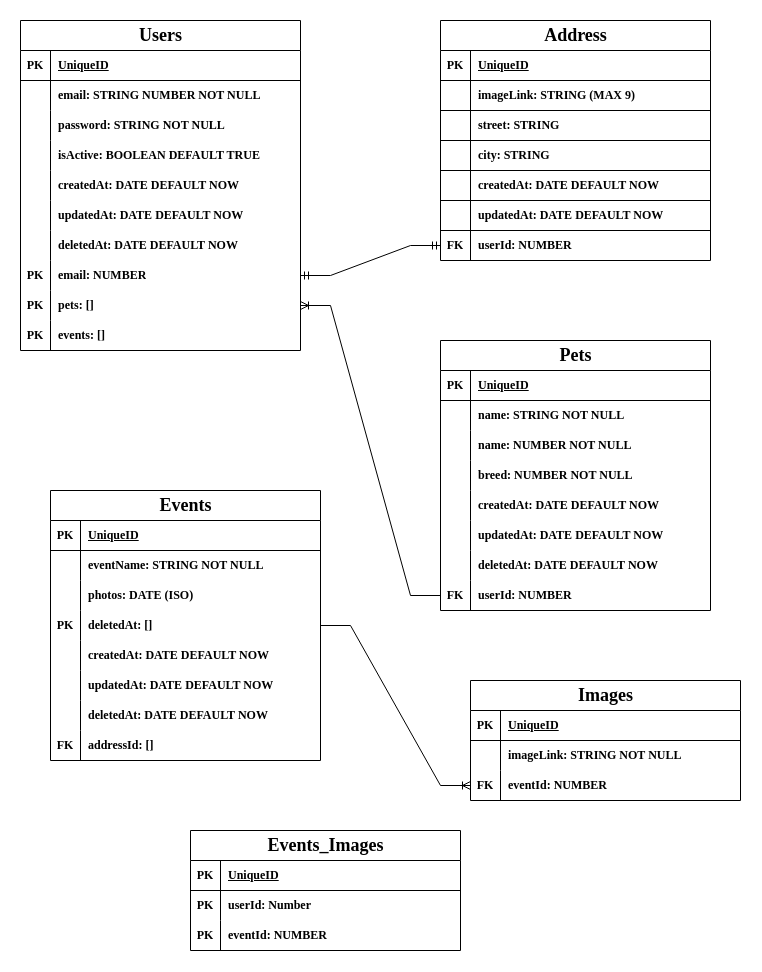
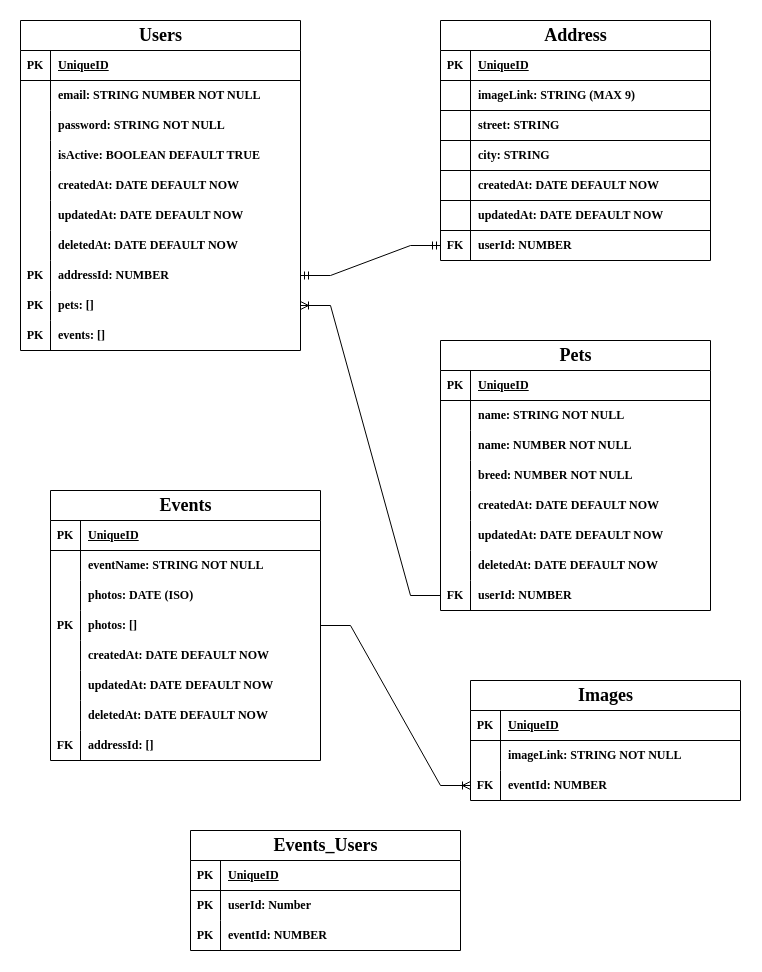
- <mxCell id="26" value="email: NUMBER" style="shape=partialRectangle;connectable=0;fillColor=none;top=0;left=0;bottom=0;right=0;align=left;spacingLeft=6;overflow=hidden;whiteSpace=wrap;html=1;fontStyle=1;fontFamily=Verdana;" vertex="1" parent="24"><mxGeometry x="30" width="250" height="30" as="geometry"><mxRectangle width="250" height="30" as="alternateBounds" /></mxGeometry></mxCell>
+ <mxCell id="26" value="addressId: NUMBER" style="shape=partialRectangle;connectable=0;fillColor=none;top=0;left=0;bottom=0;right=0;align=left;spacingLeft=6;overflow=hidden;whiteSpace=wrap;html=1;fontStyle=1;fontFamily=Verdana;" vertex="1" parent="24"><mxGeometry x="30" width="250" height="30" as="geometry"><mxRectangle width="250" height="30" as="alternateBounds" /></mxGeometry></mxCell>
- <mxCell id="94" value="deletedAt: []" style="shape=partialRectangle;connectable=0;fillColor=none;top=0;left=0;bottom=0;right=0;align=left;spacingLeft=6;overflow=hidden;whiteSpace=wrap;html=1;fontFamily=Verdana;fontStyle=1" vertex="1" parent="92"><mxGeometry x="30" width="240" height="30" as="geometry"><mxRectangle width="240" height="30" as="alternateBounds" /></mxGeometry></mxCell>
+ <mxCell id="94" value="photos: []" style="shape=partialRectangle;connectable=0;fillColor=none;top=0;left=0;bottom=0;right=0;align=left;spacingLeft=6;overflow=hidden;whiteSpace=wrap;html=1;fontFamily=Verdana;fontStyle=1" vertex="1" parent="92"><mxGeometry x="30" width="240" height="30" as="geometry"><mxRectangle width="240" height="30" as="alternateBounds" /></mxGeometry></mxCell>
- <mxCell id="118" value="&lt;span style=&quot;font-size: 18px;&quot;&gt;Events_Images&lt;/span&gt;" style="shape=table;startSize=30;container=1;collapsible=1;childLayout=tableLayout;fixedRows=1;rowLines=0;fontStyle=1;align=center;resizeLast=1;html=1;fontFamily=Verdana;" vertex="1" parent="1"><mxGeometry x="190" y="830" width="270" height="120" as="geometry" /></mxCell>
+ <mxCell id="118" value="&lt;span style=&quot;font-size: 18px;&quot;&gt;Events_Users&lt;/span&gt;" style="shape=table;startSize=30;container=1;collapsible=1;childLayout=tableLayout;fixedRows=1;rowLines=0;fontStyle=1;align=center;resizeLast=1;html=1;fontFamily=Verdana;" vertex="1" parent="1"><mxGeometry x="190" y="830" width="270" height="120" as="geometry" /></mxCell>
